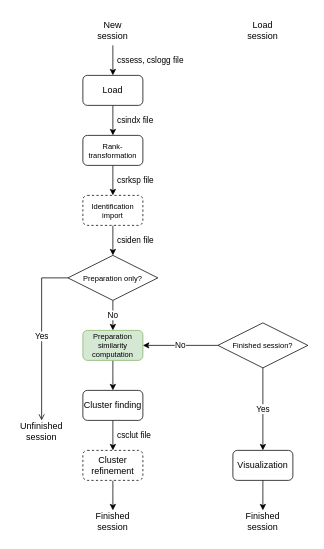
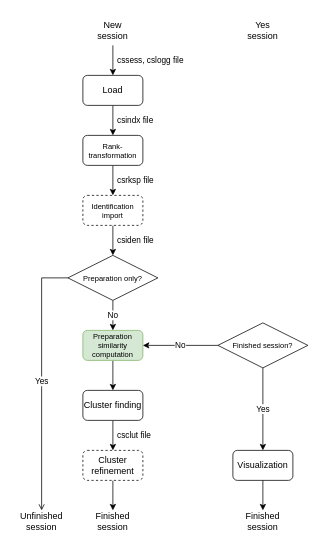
- <mxCell id="21" value="Load session" style="text;html=1;strokeColor=none;fillColor=none;align=center;verticalAlign=middle;whiteSpace=wrap;rounded=0;" parent="1" vertex="1"><mxGeometry x="320" y="20" width="60" height="40" as="geometry" /></mxCell>
+ <mxCell id="21" value="Yes session" style="text;html=1;strokeColor=none;fillColor=none;align=center;verticalAlign=middle;whiteSpace=wrap;rounded=0;" parent="1" vertex="1"><mxGeometry x="320" y="20" width="60" height="40" as="geometry" /></mxCell>
- <mxCell id="20" value="Unfinished session" style="text;html=1;strokeColor=none;fillColor=none;align=center;verticalAlign=middle;whiteSpace=wrap;rounded=0;" parent="1" vertex="1"><mxGeometry x="20" y="560" width="70" height="30" as="geometry" /></mxCell>
+ <mxCell id="20" value="Unfinished session" style="text;html=1;strokeColor=none;fillColor=none;align=center;verticalAlign=middle;whiteSpace=wrap;rounded=0;" parent="1" vertex="1"><mxGeometry x="20" y="680" width="70" height="30" as="geometry" /></mxCell>
